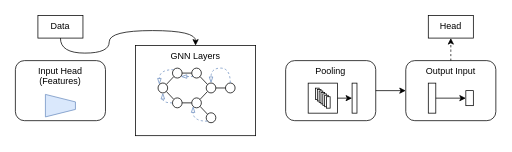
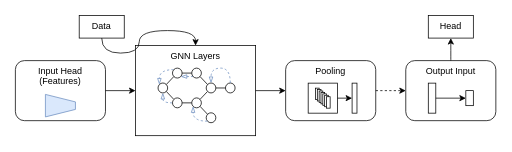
- <mxCell id="24" value="Data" style="text;html=1;strokeColor=default;fillColor=none;align=center;verticalAlign=middle;whiteSpace=wrap;rounded=0;" parent="1" vertex="1"><mxGeometry x="50" y="20" width="60" height="30" as="geometry" /></mxCell>
+ <mxCell id="24" value="Data" style="text;html=1;strokeColor=default;fillColor=none;align=center;verticalAlign=middle;whiteSpace=wrap;rounded=0;" parent="1" vertex="1"><mxGeometry x="105" y="20" width="60" height="30" as="geometry" /></mxCell>
- <mxCell id="8" style="edgeStyle=orthogonalEdgeStyle;curved=1;rounded=0;orthogonalLoop=1;jettySize=auto;html=1;exitX=0.5;exitY=0;exitDx=0;exitDy=0;entryX=0.5;entryY=1;entryDx=0;entryDy=0;strokeWidth=1;endArrow=classic;endFill=1;dashed=1;" parent="1" source="9" target="25" edge="1"><mxGeometry relative="1" as="geometry" /></mxCell>
+ <mxCell id="8" style="edgeStyle=orthogonalEdgeStyle;curved=1;rounded=0;orthogonalLoop=1;jettySize=auto;html=1;exitX=0.5;exitY=0;exitDx=0;exitDy=0;entryX=0.5;entryY=1;entryDx=0;entryDy=0;strokeWidth=1;endArrow=classic;endFill=1;" parent="1" source="9" target="25" edge="1"><mxGeometry relative="1" as="geometry" /></mxCell>
+ <mxCell id="3" style="edgeStyle=orthogonalEdgeStyle;rounded=0;orthogonalLoop=1;jettySize=auto;html=1;exitX=1;exitY=0.5;exitDx=0;exitDy=0;entryX=0;entryY=0.5;entryDx=0;entryDy=0;" parent="1" source="4" target="2" edge="1"><mxGeometry relative="1" as="geometry" /></mxCell>
+ <mxCell id="5" style="edgeStyle=orthogonalEdgeStyle;rounded=0;orthogonalLoop=1;jettySize=auto;html=1;exitX=1;exitY=0.5;exitDx=0;exitDy=0;entryX=0;entryY=0.5;entryDx=0;entryDy=0;" parent="1" source="2" target="7" edge="1"><mxGeometry relative="1" as="geometry" /></mxCell>
- <mxCell id="6" style="edgeStyle=orthogonalEdgeStyle;rounded=0;orthogonalLoop=1;jettySize=auto;html=1;exitX=1;exitY=0.5;exitDx=0;exitDy=0;entryX=0;entryY=0.5;entryDx=0;entryDy=0;" parent="1" source="7" target="9" edge="1"><mxGeometry relative="1" as="geometry" /></mxCell>
+ <mxCell id="6" style="edgeStyle=orthogonalEdgeStyle;rounded=0;orthogonalLoop=1;jettySize=auto;html=1;exitX=1;exitY=0.5;exitDx=0;exitDy=0;entryX=0;entryY=0.5;entryDx=0;entryDy=0;dashed=1;" parent="1" source="7" target="9" edge="1"><mxGeometry relative="1" as="geometry" /></mxCell>
